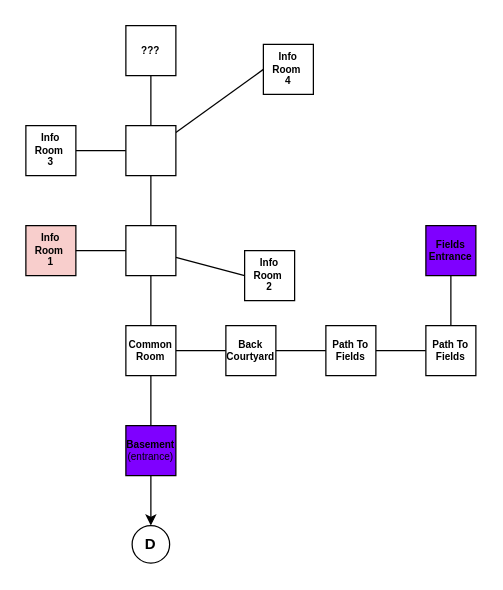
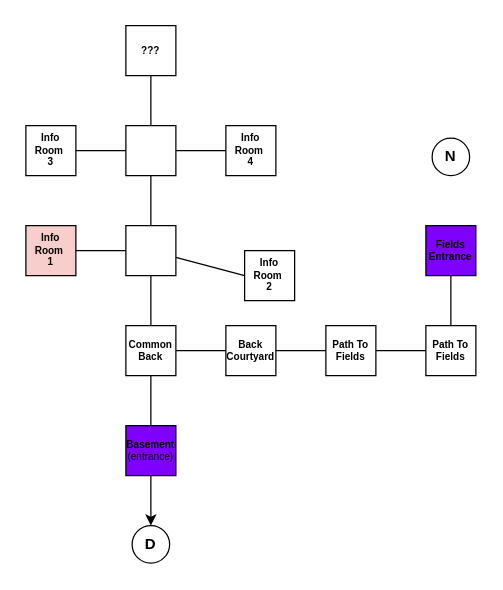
- <mxCell id="23" value="&lt;span style=&quot;color: rgb(0, 0, 0);&quot;&gt;Info Room&amp;nbsp;&lt;/span&gt;&lt;div&gt;4&lt;/div&gt;" style="whiteSpace=wrap;html=1;fontSize=8;fontStyle=1" parent="1" vertex="1"><mxGeometry x="210" y="35" width="40" height="40" as="geometry" /></mxCell>
+ <mxCell id="23" value="&lt;span style=&quot;color: rgb(0, 0, 0);&quot;&gt;Info Room&amp;nbsp;&lt;/span&gt;&lt;div&gt;4&lt;/div&gt;" style="whiteSpace=wrap;html=1;fontSize=8;fontStyle=1" parent="1" vertex="1"><mxGeometry x="180" width="40" height="40" as="geometry" y="100" /></mxCell>
+ <mxCell id="29" value="N" style="ellipse;whiteSpace=wrap;html=1;fontStyle=1" vertex="1" parent="1"><mxGeometry x="345" y="110" width="30" height="30" as="geometry" /></mxCell>
- <mxCell id="7" value="Common Room" style="whiteSpace=wrap;html=1;fontSize=8;fontStyle=1" parent="1" vertex="1"><mxGeometry x="100" y="260" width="40" height="40" as="geometry" /></mxCell>
+ <mxCell id="7" value="Common Back" style="whiteSpace=wrap;html=1;fontSize=8;fontStyle=1" parent="1" vertex="1"><mxGeometry x="100" y="260" width="40" height="40" as="geometry" /></mxCell>
